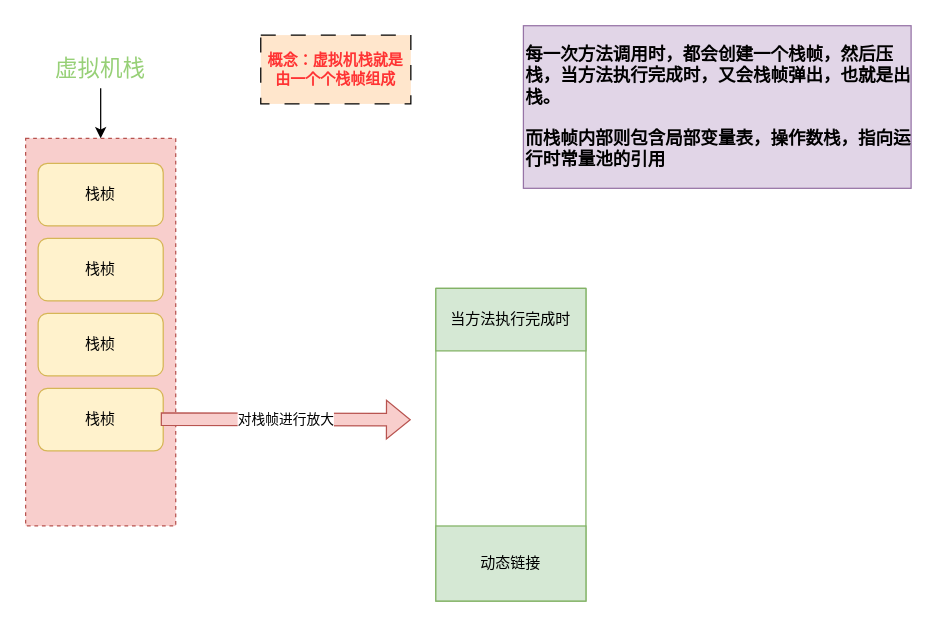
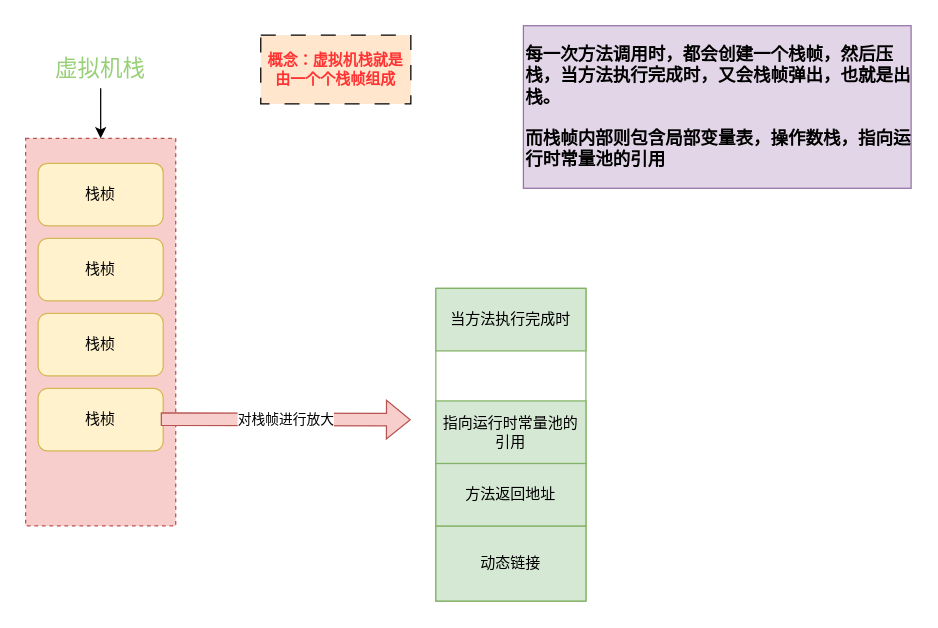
+ <mxCell id="14" value="指向运行时常量池的引用" style="text;html=1;strokeColor=#82b366;fillColor=#d5e8d4;align=center;verticalAlign=middle;whiteSpace=wrap;rounded=0;" parent="10" vertex="1"><mxGeometry y="90" width="120" height="50" as="geometry" /></mxCell>
+ <mxCell id="13" value="方法返回地址" style="text;html=1;strokeColor=#82b366;fillColor=#d5e8d4;align=center;verticalAlign=middle;whiteSpace=wrap;rounded=0;" parent="10" vertex="1"><mxGeometry y="140" width="120" height="50" as="geometry" /></mxCell>
